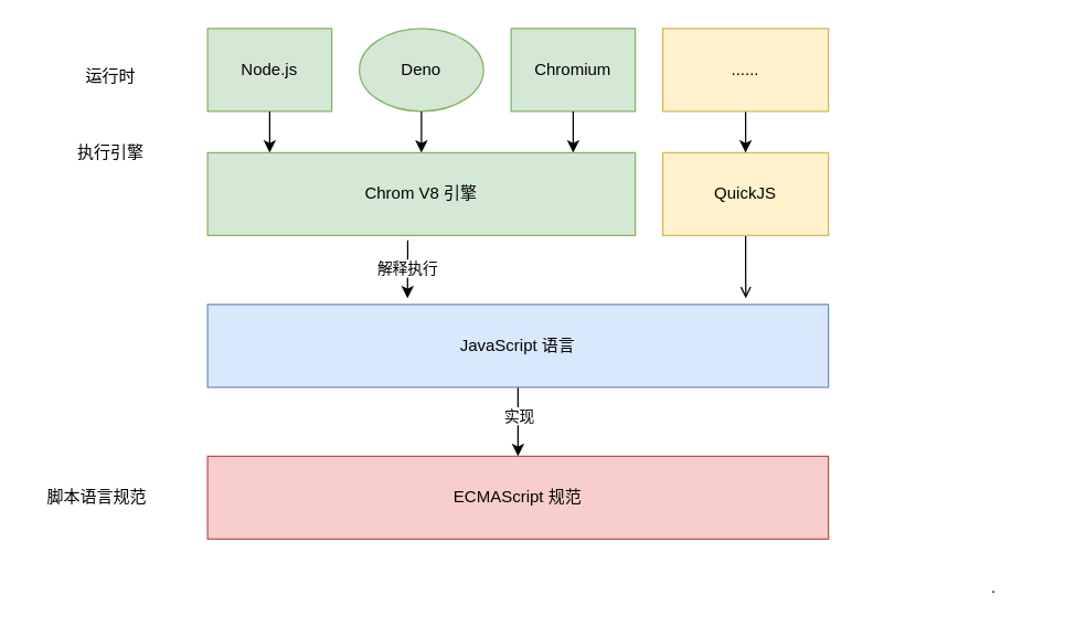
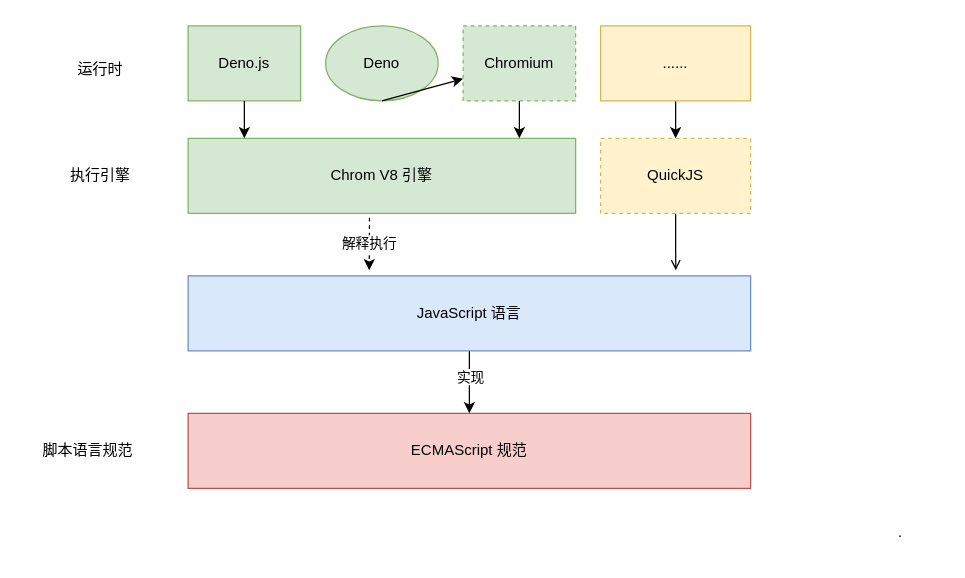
- <mxCell id="9" value="Node.js" style="rounded=0;whiteSpace=wrap;html=1;fillColor=#d5e8d4;strokeColor=#82b366;" vertex="1" parent="1"><mxGeometry x="150" y="20" width="90" height="60" as="geometry" /></mxCell>
+ <mxCell id="9" value="Deno.js" style="rounded=0;whiteSpace=wrap;html=1;fillColor=#d5e8d4;strokeColor=#82b366;" vertex="1" parent="1"><mxGeometry x="150" y="20" width="90" height="60" as="geometry" /></mxCell>
- <mxCell id="11" value="Chromium" style="rounded=0;whiteSpace=wrap;html=1;fillColor=#d5e8d4;strokeColor=#82b366;" vertex="1" parent="1"><mxGeometry x="370" y="20" width="90" height="60" as="geometry" /></mxCell>
+ <mxCell id="11" value="Chromium" style="rounded=0;whiteSpace=wrap;html=1;fillColor=#d5e8d4;strokeColor=#82b366;dashed=1;" vertex="1" parent="1"><mxGeometry x="370" y="20" width="90" height="60" as="geometry" /></mxCell>
- <mxCell id="19" value="" style="endArrow=classic;html=1;rounded=0;exitX=0.5;exitY=1;exitDx=0;exitDy=0;entryX=0.5;entryY=0;entryDx=0;entryDy=0;" edge="1" parent="1" source="10" target="6"><mxGeometry width="50" height="50" relative="1" as="geometry"><mxPoint x="205" y="90" as="sourcePoint" /><mxPoint x="205" y="120" as="targetPoint" /></mxGeometry></mxCell>
+ <mxCell id="19" value="" style="endArrow=classic;html=1;rounded=0;exitX=0.5;exitY=1;exitDx=0;exitDy=0;" edge="1" parent="1" source="10" target="11"><mxGeometry width="50" height="50" relative="1" as="geometry"><mxPoint x="205" y="90" as="sourcePoint" /><mxPoint x="205" y="120" as="targetPoint" /></mxGeometry></mxCell>
- <mxCell id="15" value="执行引擎" style="text;html=1;strokeColor=none;fillColor=none;align=center;verticalAlign=middle;whiteSpace=wrap;rounded=0;" vertex="1" parent="1"><mxGeometry x="30" y="95" width="100" height="30" as="geometry" /></mxCell>
+ <mxCell id="15" value="执行引擎" style="text;html=1;strokeColor=none;fillColor=none;align=center;verticalAlign=middle;whiteSpace=wrap;rounded=0;" vertex="1" parent="1"><mxGeometry x="30" y="125" width="100" height="30" as="geometry" /></mxCell>
- <mxCell id="8" value="QuickJS" style="rounded=0;whiteSpace=wrap;html=1;fillColor=#fff2cc;strokeColor=#d6b656;" vertex="1" parent="1"><mxGeometry x="480" y="110" width="120" height="60" as="geometry" /></mxCell>
+ <mxCell id="8" value="QuickJS" style="rounded=0;whiteSpace=wrap;html=1;fillColor=#fff2cc;strokeColor=#d6b656;dashed=1;" vertex="1" parent="1"><mxGeometry x="480" y="110" width="120" height="60" as="geometry" /></mxCell>
- <mxCell id="17" value="解释执行" style="endArrow=classic;html=1;rounded=0;exitX=0.468;exitY=1.058;exitDx=0;exitDy=0;exitPerimeter=0;entryX=0.322;entryY=-0.075;entryDx=0;entryDy=0;entryPerimeter=0;" edge="1" parent="1" source="6" target="5"><mxGeometry width="50" height="50" relative="1" as="geometry"><mxPoint x="250" y="280" as="sourcePoint" /><mxPoint x="295" y="230" as="targetPoint" /></mxGeometry></mxCell>
+ <mxCell id="17" value="解释执行" style="endArrow=classic;html=1;rounded=0;exitX=0.468;exitY=1.058;exitDx=0;exitDy=0;exitPerimeter=0;entryX=0.322;entryY=-0.075;entryDx=0;entryDy=0;entryPerimeter=0;dashed=1;" edge="1" parent="1" source="6" target="5"><mxGeometry width="50" height="50" relative="1" as="geometry"><mxPoint x="250" y="280" as="sourcePoint" /><mxPoint x="295" y="230" as="targetPoint" /></mxGeometry></mxCell>
